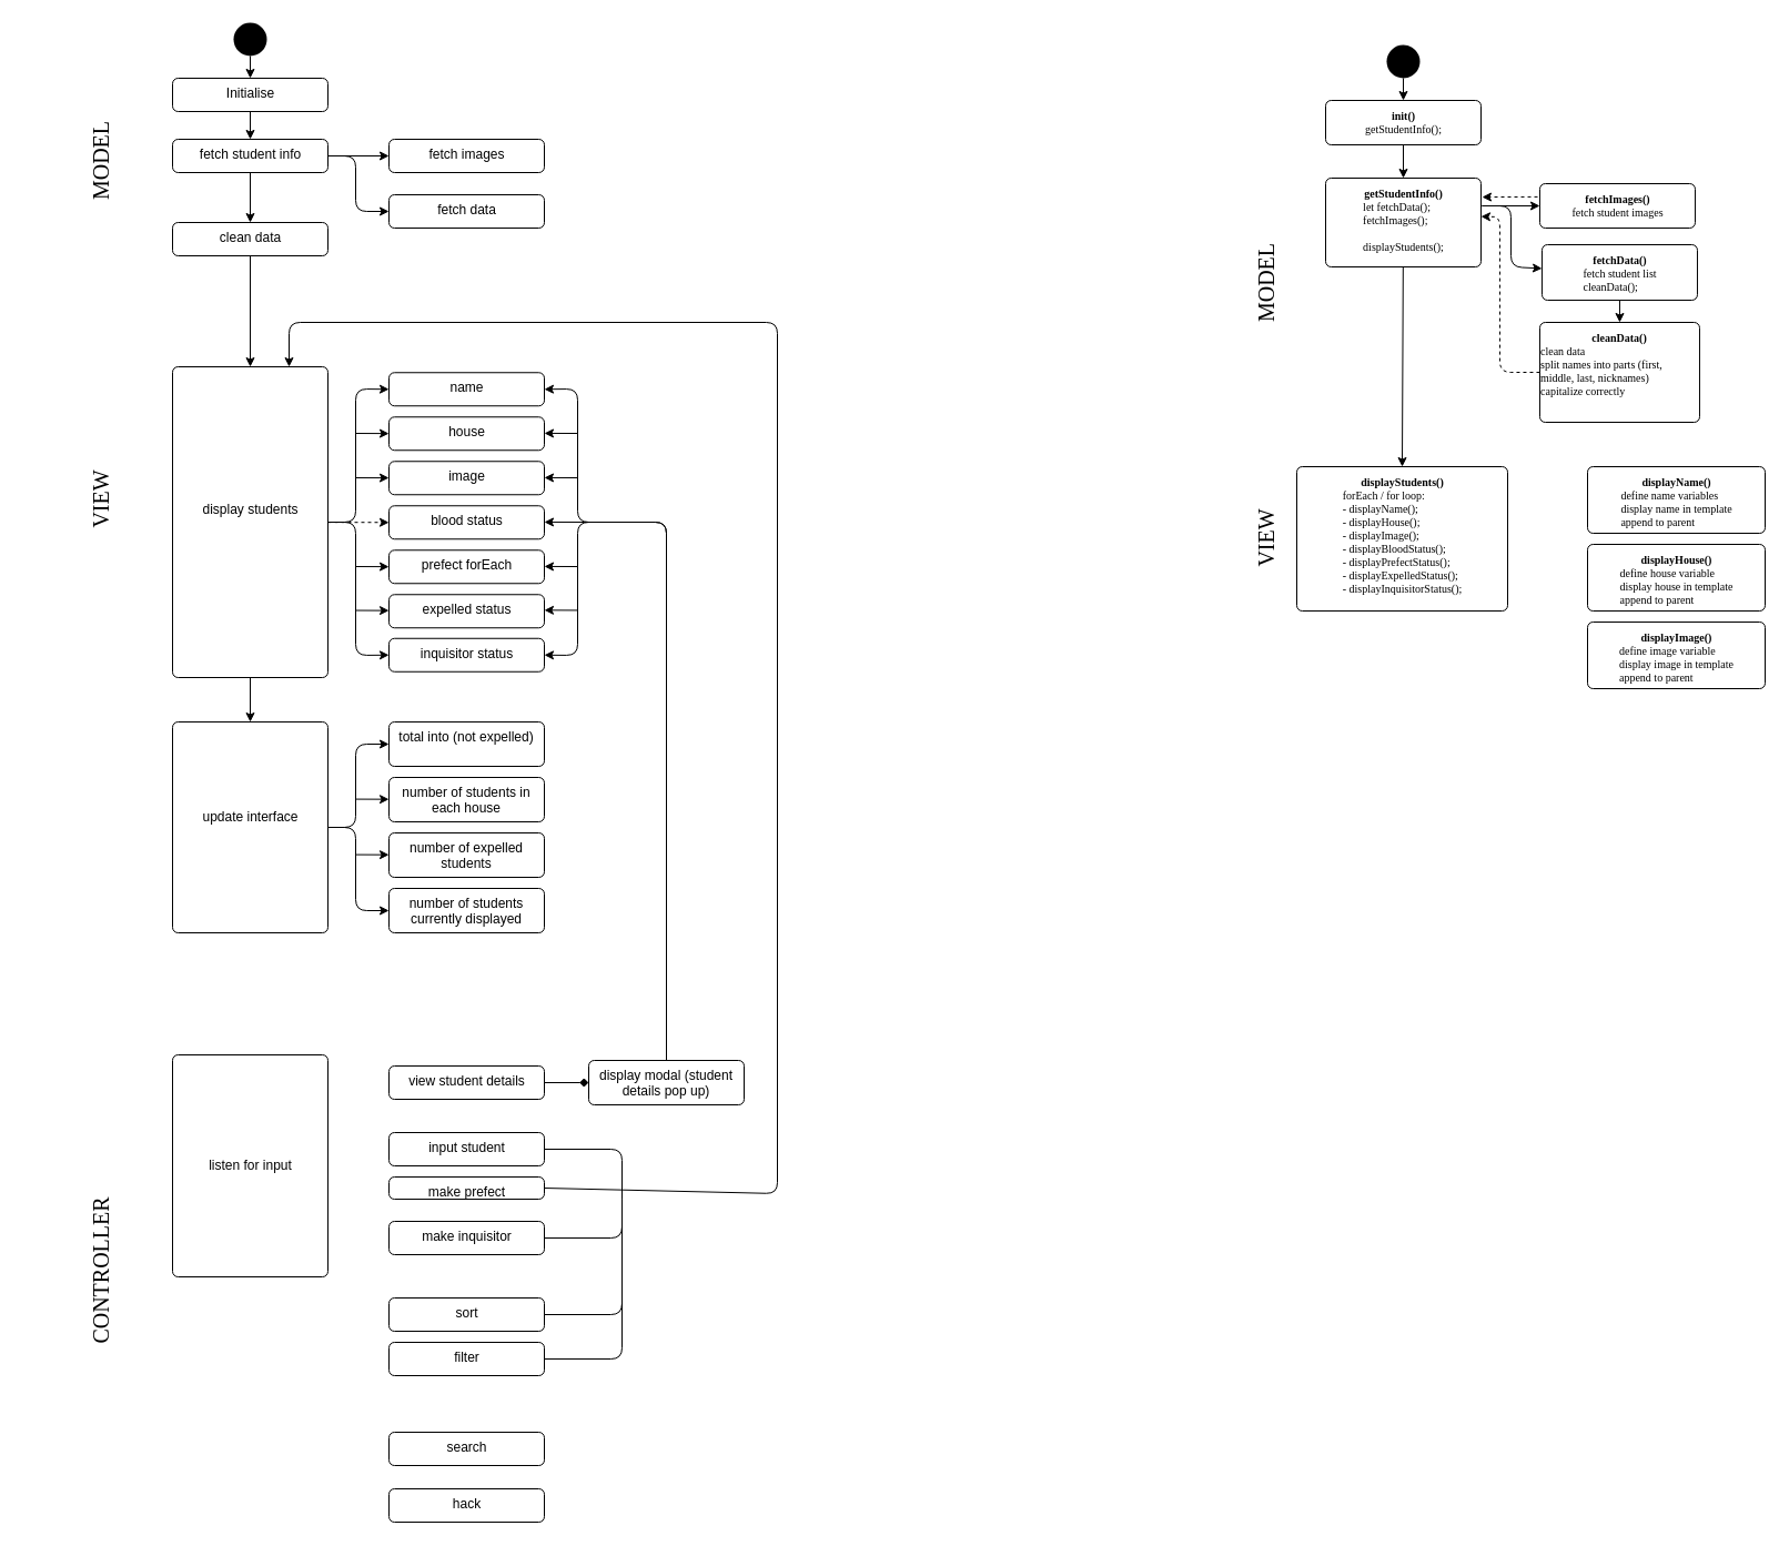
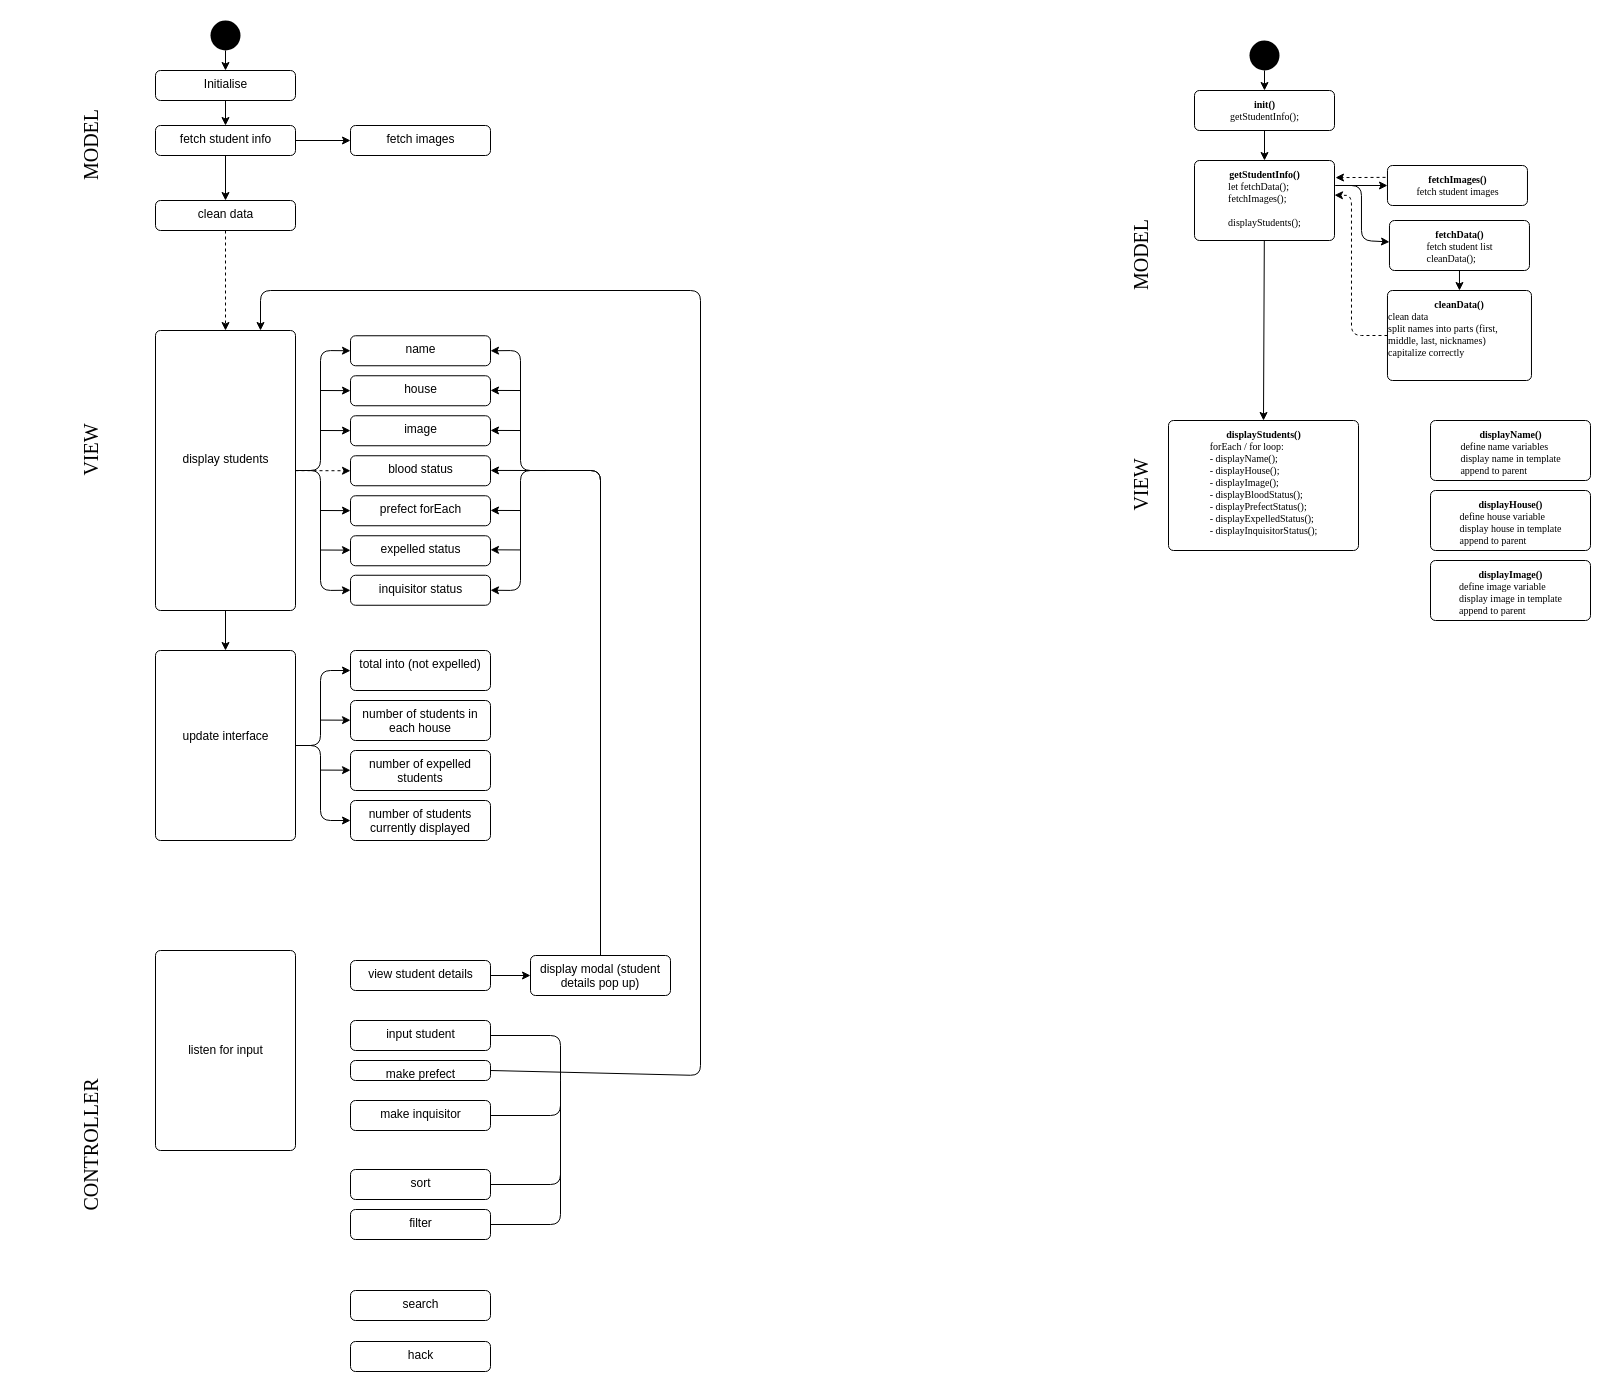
- <mxCell id="27" style="edgeStyle=none;html=1;entryX=0;entryY=0.5;entryDx=0;entryDy=0;exitX=1;exitY=0.5;exitDx=0;exitDy=0;" edge="1" parent="1" source="29" target="31"><mxGeometry relative="1" as="geometry"><Array as="points"><mxPoint x="320" y="140" /><mxPoint x="320" y="190" /></Array></mxGeometry></mxCell>
- <mxCell id="31" value="fetch data" style="html=1;align=center;verticalAlign=top;rounded=1;absoluteArcSize=1;arcSize=10;dashed=0;" vertex="1" parent="1"><mxGeometry x="350" y="175" width="140" height="30" as="geometry" /></mxCell>
- <mxCell id="32" style="edgeStyle=none;html=1;entryX=0.5;entryY=0;entryDx=0;entryDy=0;" edge="1" parent="1" source="33" target="38"><mxGeometry relative="1" as="geometry" /></mxCell>
+ <mxCell id="32" style="edgeStyle=none;html=1;entryX=0.5;entryY=0;entryDx=0;entryDy=0;dashed=1;" edge="1" parent="1" source="33" target="38"><mxGeometry relative="1" as="geometry" /></mxCell>
- <mxCell id="82" style="edgeStyle=none;html=1;entryX=0;entryY=0.5;entryDx=0;entryDy=0;endArrow=diamond;" edge="1" parent="1" source="83" target="69"><mxGeometry relative="1" as="geometry" /></mxCell>
+ <mxCell id="82" style="edgeStyle=none;html=1;entryX=0;entryY=0.5;entryDx=0;entryDy=0;" edge="1" parent="1" source="83" target="69"><mxGeometry relative="1" as="geometry" /></mxCell>
